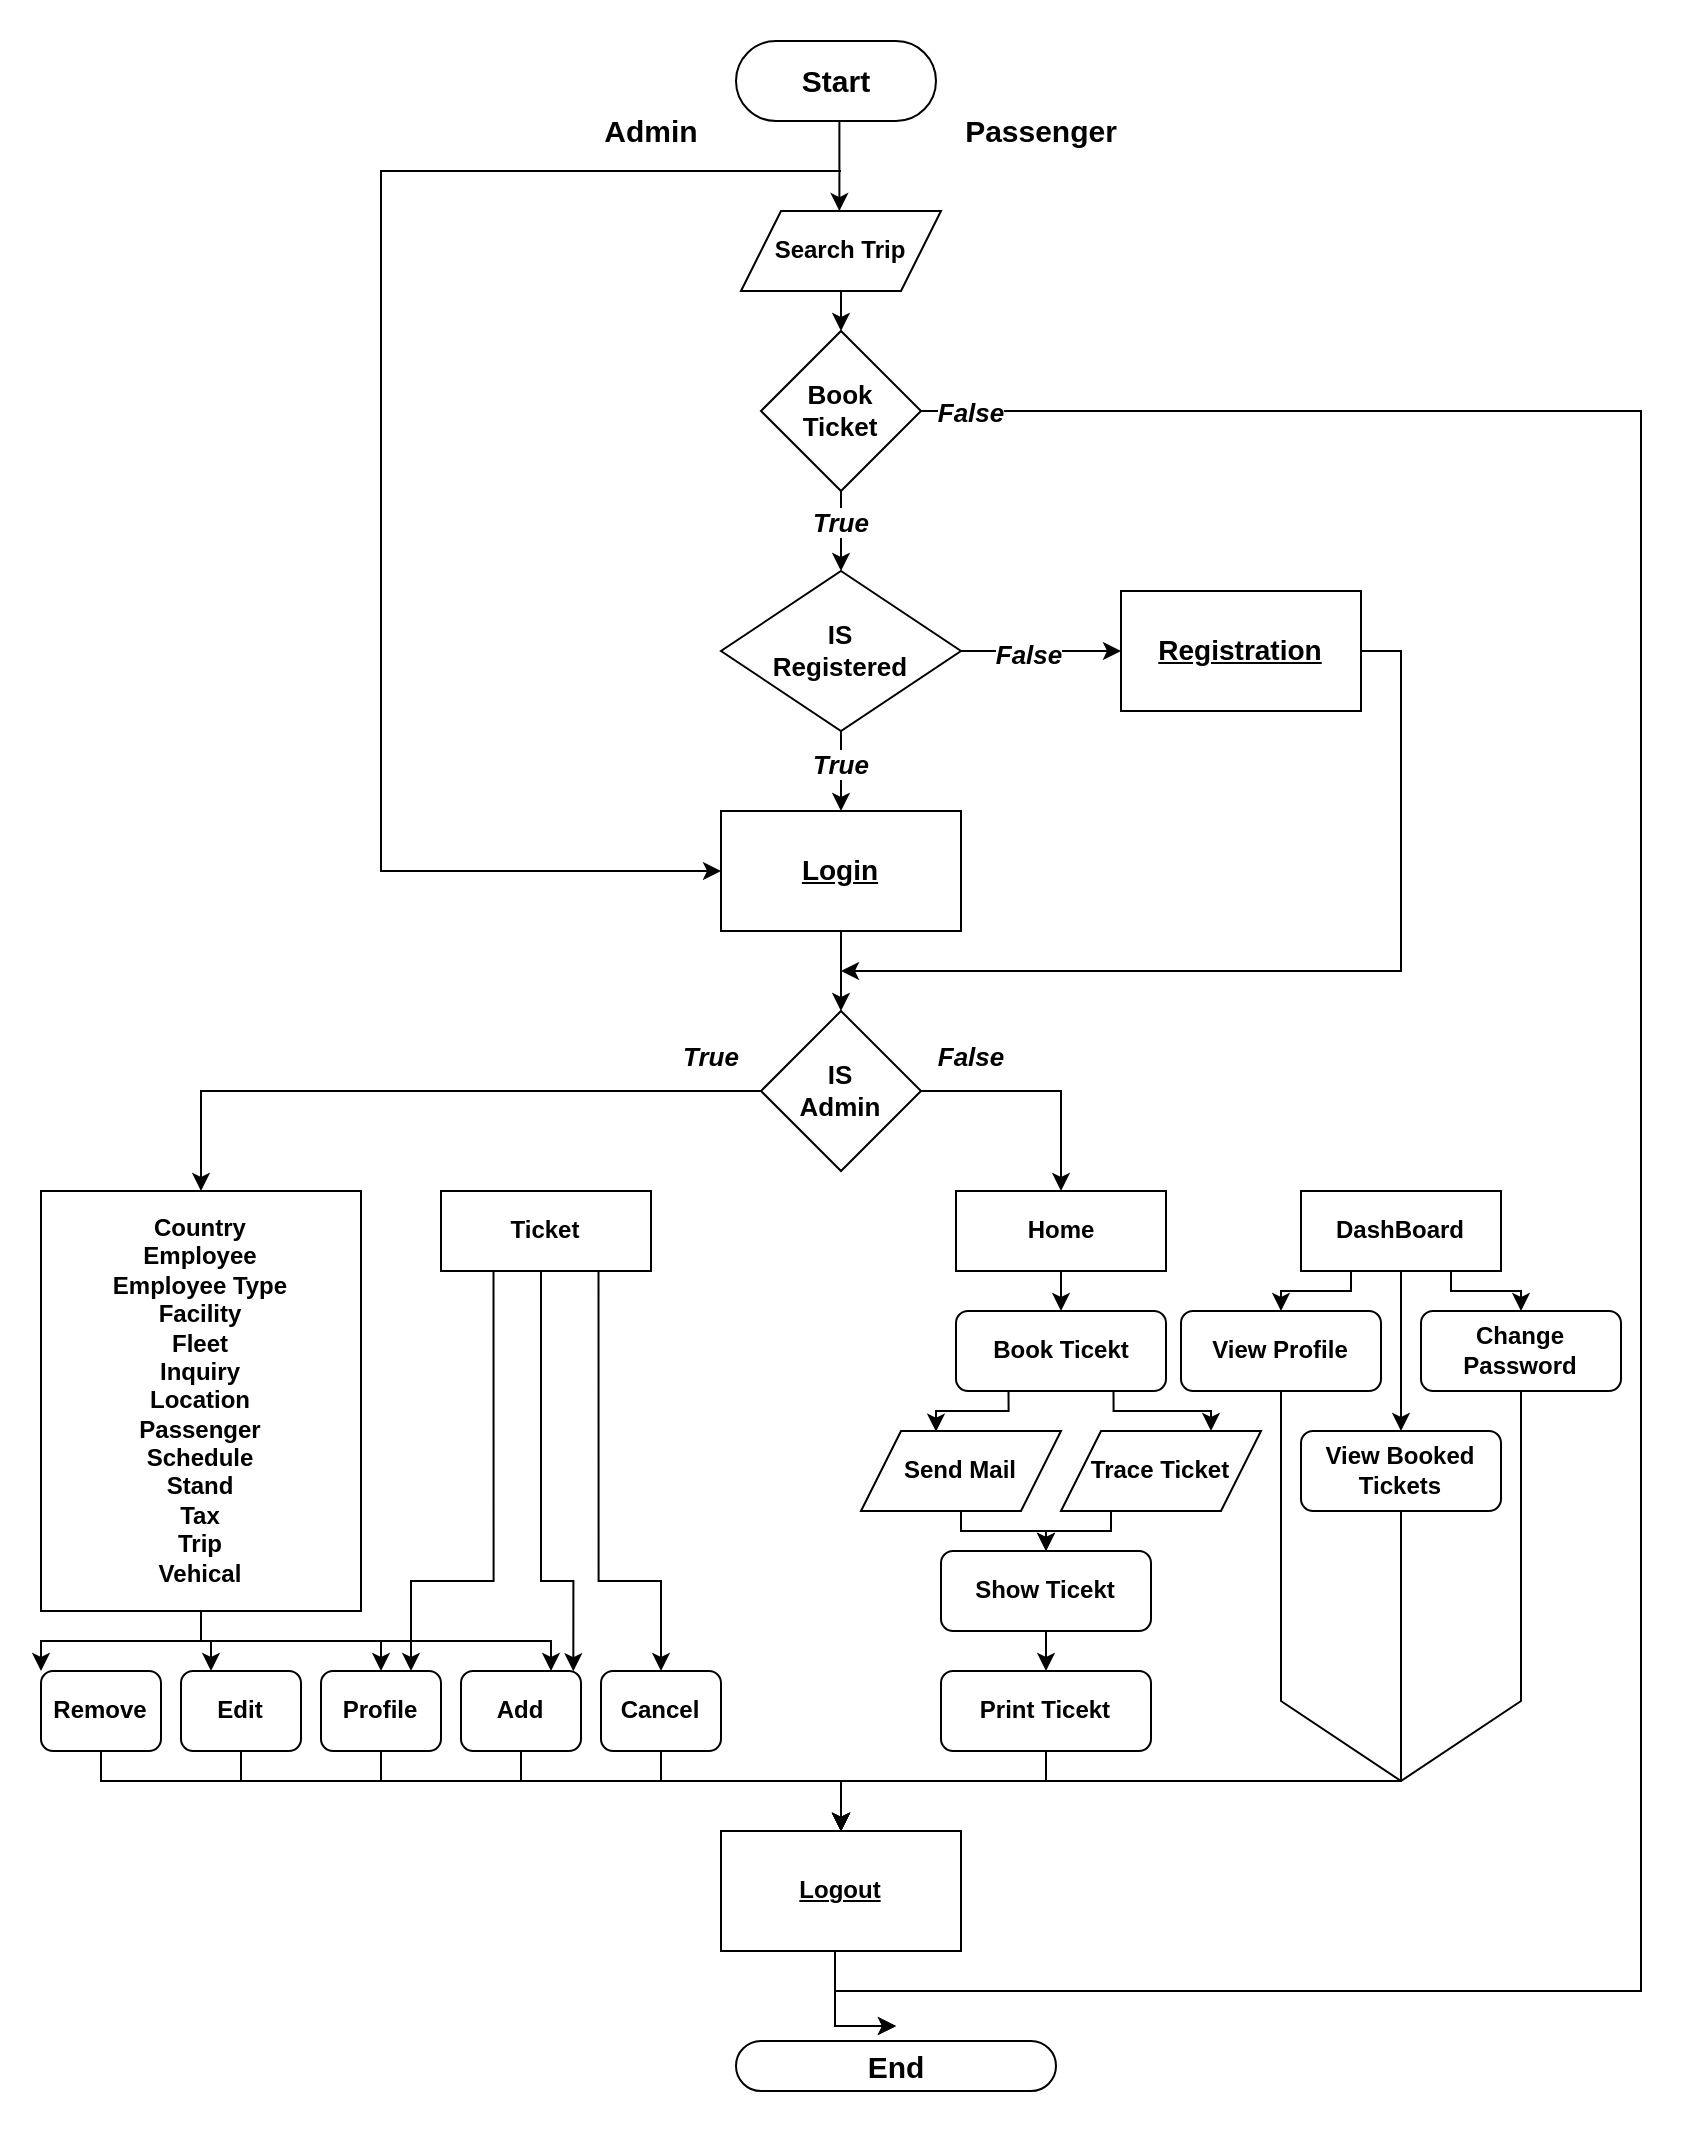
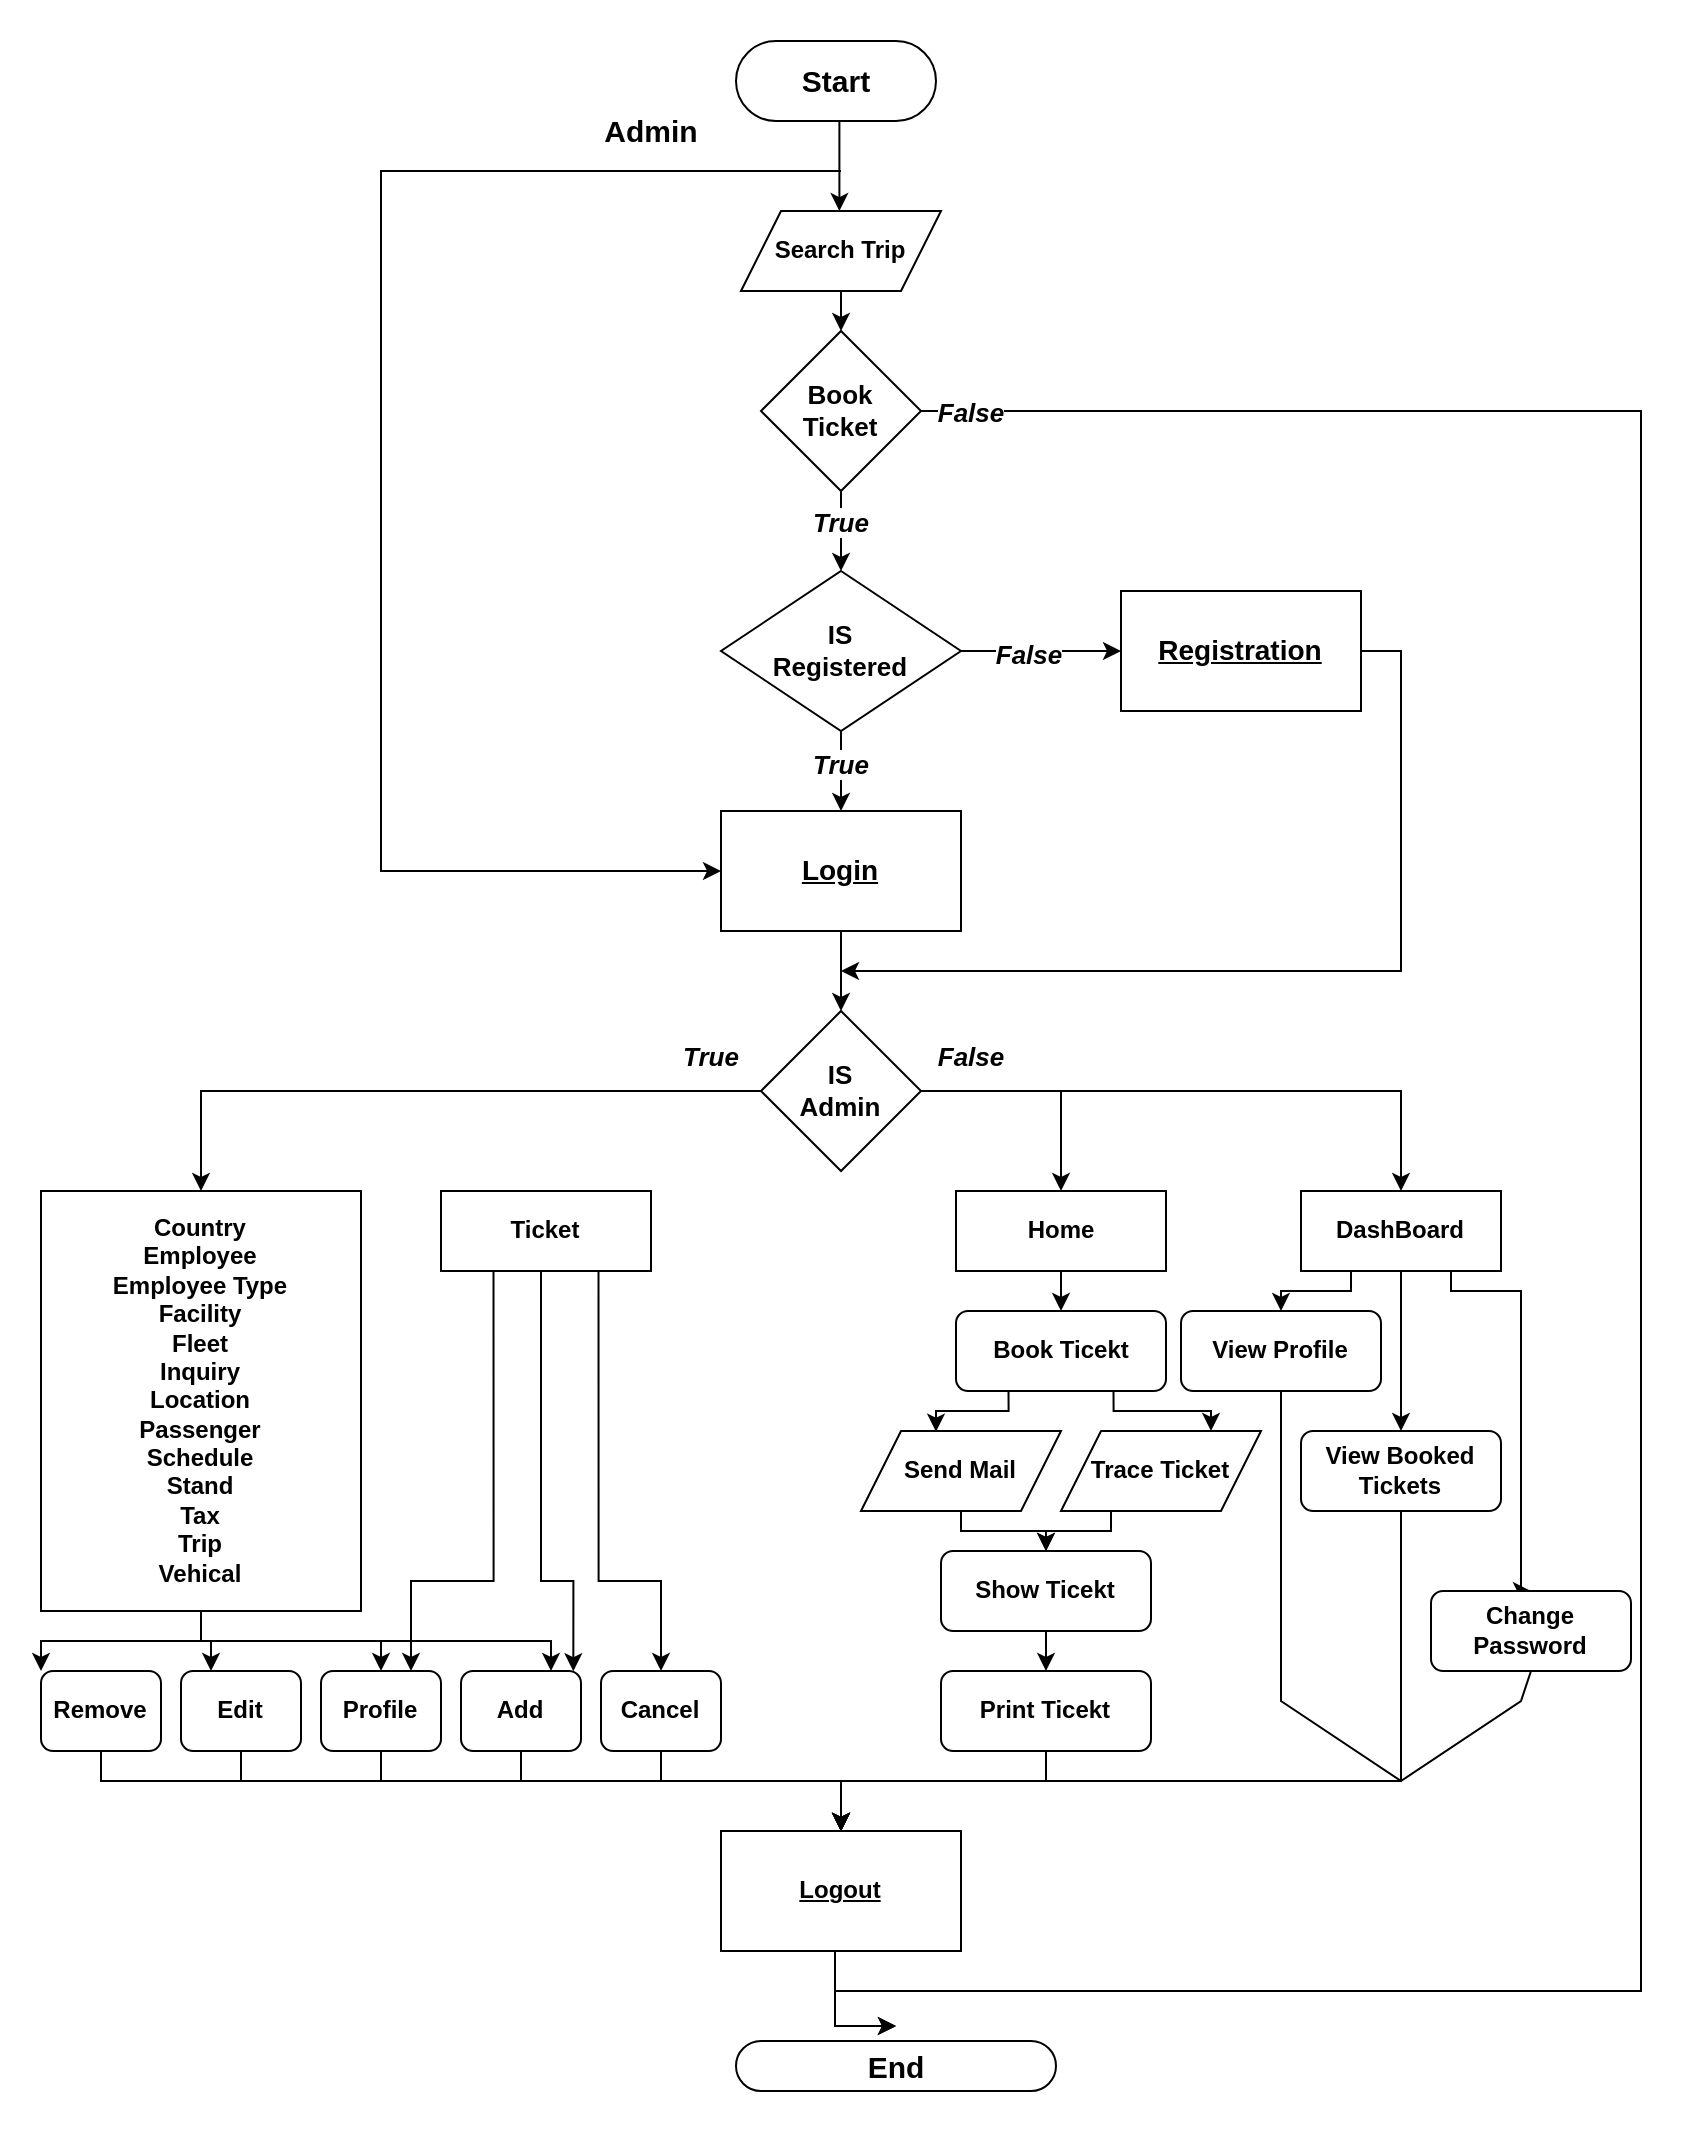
- <mxCell id="16" value="Passenger" style="text;html=1;align=center;verticalAlign=middle;resizable=0;points=[];autosize=1;strokeColor=none;fillColor=none;fontStyle=1;fontSize=15;" vertex="1" parent="1"><mxGeometry x="470" y="50" width="100" height="30" as="geometry" /></mxCell>
+ <mxCell id="12" style="edgeStyle=orthogonalEdgeStyle;rounded=0;orthogonalLoop=1;jettySize=auto;html=1;exitX=1;exitY=0.5;exitDx=0;exitDy=0;entryX=0.5;entryY=0;entryDx=0;entryDy=0;fontStyle=1" edge="1" parent="1" source="15" target="23"><mxGeometry relative="1" as="geometry" /></mxCell>
- <mxCell id="27" value="Change &lt;br&gt;Password" style="rounded=1;whiteSpace=wrap;html=1;fontStyle=1" vertex="1" parent="1"><mxGeometry x="710" y="655" width="100" height="40" as="geometry" /></mxCell>
+ <mxCell id="27" value="Change &lt;br&gt;Password" style="rounded=1;whiteSpace=wrap;html=1;fontStyle=1" vertex="1" parent="1"><mxGeometry x="715" y="795" width="100" height="40" as="geometry" /></mxCell>
